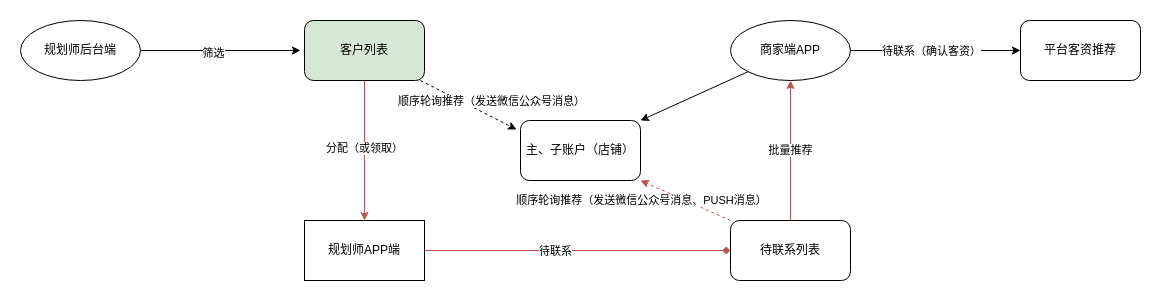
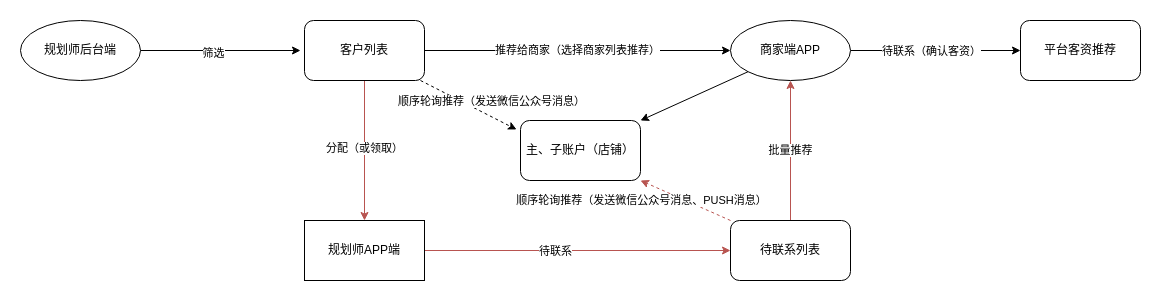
- <mxCell id="11" value="客户列表" style="rounded=1;whiteSpace=wrap;html=1;fillColor=#d5e8d4;" vertex="1" parent="1"><mxGeometry x="304" y="20" width="120" height="60" as="geometry" /></mxCell>
+ <mxCell id="11" value="客户列表" style="rounded=1;whiteSpace=wrap;html=1;" vertex="1" parent="1"><mxGeometry x="304" y="20" width="120" height="60" as="geometry" /></mxCell>
+ <mxCell id="8" value="推荐给商家（选择商家列表推荐）" style="edgeStyle=orthogonalEdgeStyle;rounded=0;orthogonalLoop=1;jettySize=auto;html=1;" edge="1" parent="1" source="11" target="14"><mxGeometry relative="1" as="geometry"><Array as="points"><mxPoint x="600" y="50" /><mxPoint x="600" y="50" /></Array><mxPoint as="offset" /></mxGeometry></mxCell>
- <mxCell id="5" value="" style="edgeStyle=orthogonalEdgeStyle;rounded=0;orthogonalLoop=1;jettySize=auto;html=1;strokeColor=#b85450;fillColor=#f8cecc;endArrow=diamond;" edge="1" parent="1" source="7" target="17"><mxGeometry relative="1" as="geometry" /></mxCell>
+ <mxCell id="5" value="" style="edgeStyle=orthogonalEdgeStyle;rounded=0;orthogonalLoop=1;jettySize=auto;html=1;strokeColor=#b85450;fillColor=#f8cecc;" edge="1" parent="1" source="7" target="17"><mxGeometry relative="1" as="geometry" /></mxCell>
